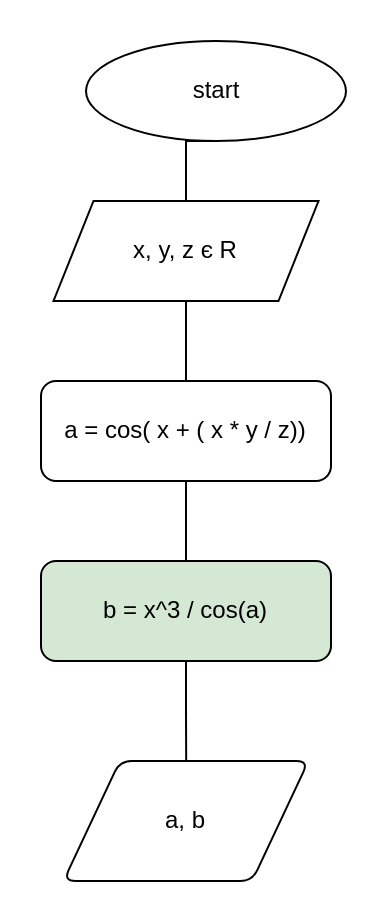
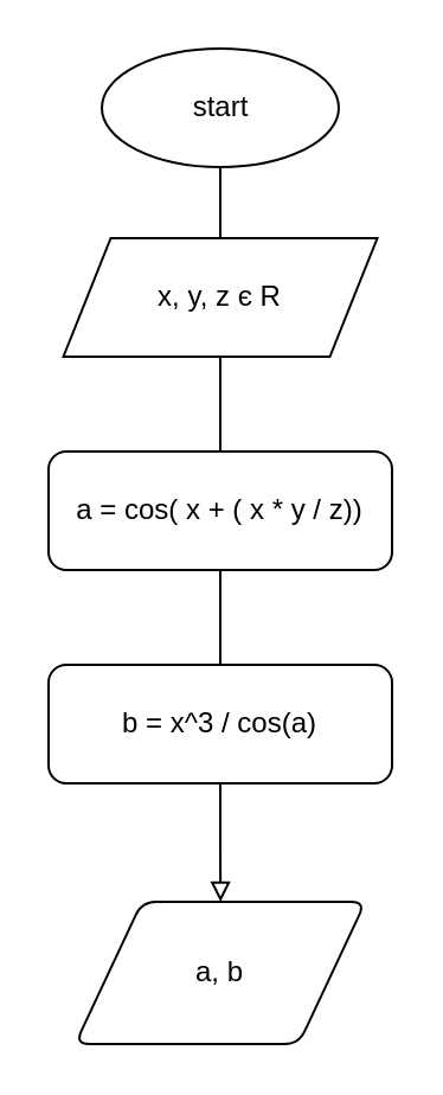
- <mxCell id="3" value="start" style="strokeWidth=1;html=1;shape=mxgraph.flowchart.start_1;whiteSpace=wrap;" parent="1" vertex="1"><mxGeometry x="42.5" y="20" width="130" height="50" as="geometry" /></mxCell>
+ <mxCell id="3" value="start" style="strokeWidth=1;html=1;shape=mxgraph.flowchart.start_1;whiteSpace=wrap;" parent="1" vertex="1"><mxGeometry x="42.5" y="20" width="100" height="50" as="geometry" /></mxCell>
- <mxCell id="9" value="b = x^3 / cos(a)" style="rounded=1;whiteSpace=wrap;html=1;strokeWidth=1;fillColor=#d5e8d4;" parent="1" vertex="1"><mxGeometry x="20" y="280" width="145" height="50" as="geometry" /></mxCell>
+ <mxCell id="9" value="b = x^3 / cos(a)" style="rounded=1;whiteSpace=wrap;html=1;strokeWidth=1;" parent="1" vertex="1"><mxGeometry x="20" y="280" width="145" height="50" as="geometry" /></mxCell>
- <mxCell id="8" style="edgeStyle=orthogonalEdgeStyle;rounded=0;orthogonalLoop=1;jettySize=auto;html=1;exitX=0.5;exitY=1;exitDx=0;exitDy=0;endArrow=none;endFill=0;" edge="1" parent="1" source="9" target="10"><mxGeometry relative="1" as="geometry" /></mxCell>
+ <mxCell id="8" style="edgeStyle=orthogonalEdgeStyle;rounded=0;orthogonalLoop=1;jettySize=auto;html=1;exitX=0.5;exitY=1;exitDx=0;exitDy=0;endArrow=block;endFill=0;" edge="1" parent="1" source="9" target="10"><mxGeometry relative="1" as="geometry" /></mxCell>
